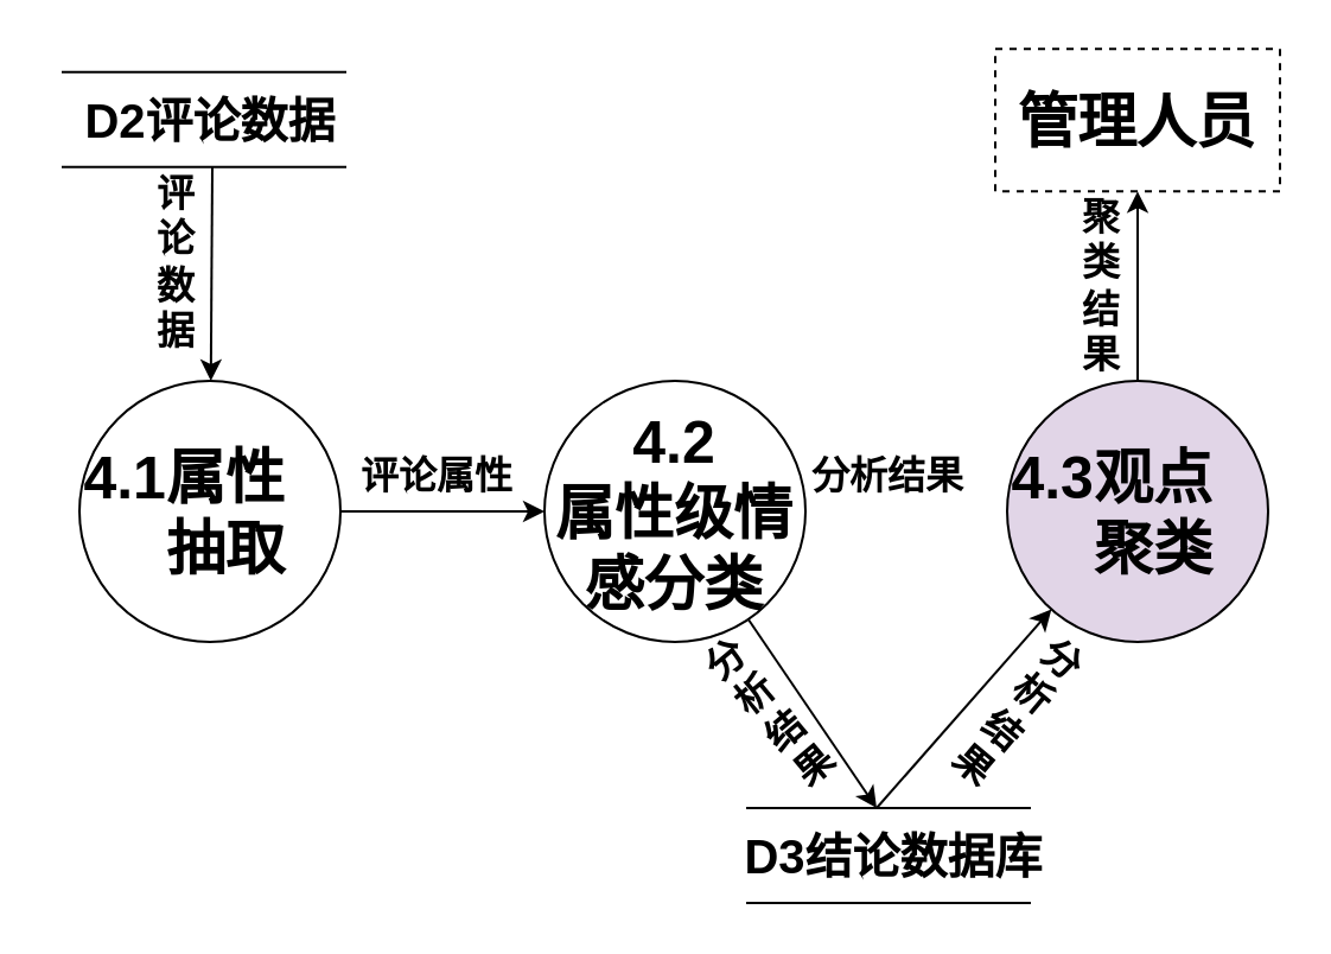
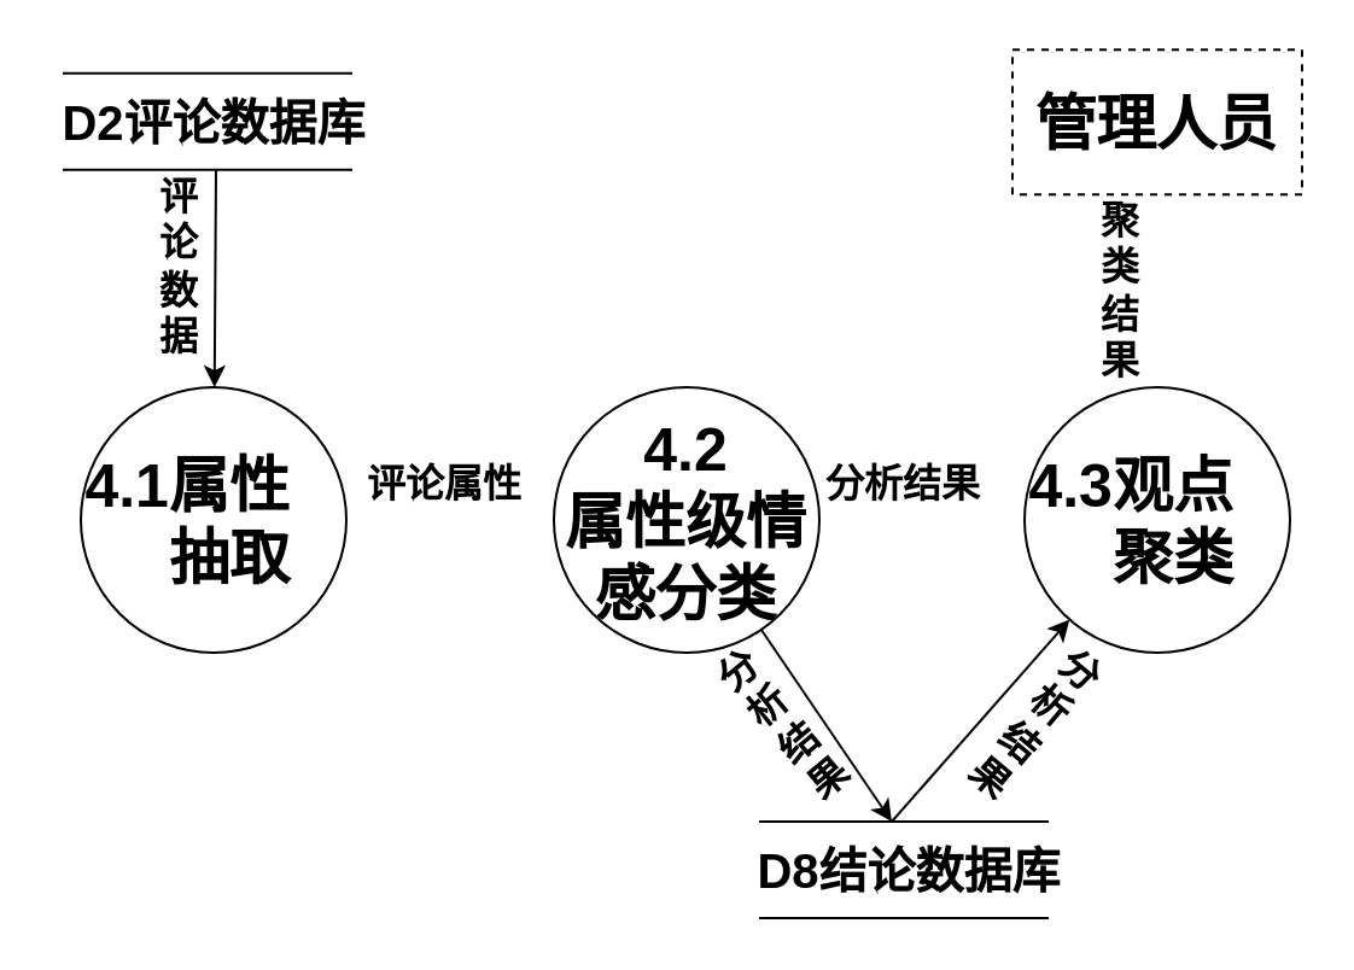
- <mxCell id="4" value="&lt;font size=&quot;1&quot;&gt;&lt;b style=&quot;font-size: 20px&quot;&gt;D2评论数据&lt;/b&gt;&lt;/font&gt;" style="text;html=1;strokeColor=none;fillColor=none;align=center;verticalAlign=middle;whiteSpace=wrap;rounded=0;" parent="1" vertex="1"><mxGeometry x="20.5" y="40.18" width="135" height="20" as="geometry" /></mxCell>
+ <mxCell id="4" value="&lt;font size=&quot;1&quot;&gt;&lt;b style=&quot;font-size: 20px&quot;&gt;D2评论数据库&lt;/b&gt;&lt;/font&gt;" style="text;html=1;strokeColor=none;fillColor=none;align=center;verticalAlign=middle;whiteSpace=wrap;rounded=0;" parent="1" vertex="1"><mxGeometry x="20.5" y="40.18" width="135" height="20" as="geometry" /></mxCell>
- <mxCell id="16" value="" style="endArrow=classic;html=1;" parent="1" source="15" target="7" edge="1"><mxGeometry width="50" height="50" relative="1" as="geometry"><mxPoint x="259" y="230" as="sourcePoint" /><mxPoint x="309" y="180" as="targetPoint" /></mxGeometry></mxCell>
- <mxCell id="13" value="" style="endArrow=classic;html=1;" parent="1" source="5" target="6" edge="1"><mxGeometry width="50" height="50" relative="1" as="geometry"><mxPoint x="119" y="230" as="sourcePoint" /><mxPoint x="169" y="180" as="targetPoint" /></mxGeometry></mxCell>
- <mxCell id="15" value="&lt;span style=&quot;font-size: 25px&quot;&gt;&lt;b&gt;4.3观点&amp;nbsp; &amp;nbsp; &amp;nbsp; 聚类&lt;br&gt;&lt;/b&gt;&lt;/span&gt;" style="ellipse;whiteSpace=wrap;html=1;aspect=fixed;fillColor=#e1d5e7;" parent="1" vertex="1"><mxGeometry x="424" y="160" width="110" height="110" as="geometry" /></mxCell>
+ <mxCell id="15" value="&lt;span style=&quot;font-size: 25px&quot;&gt;&lt;b&gt;4.3观点&amp;nbsp; &amp;nbsp; &amp;nbsp; 聚类&lt;br&gt;&lt;/b&gt;&lt;/span&gt;" style="ellipse;whiteSpace=wrap;html=1;aspect=fixed;" parent="1" vertex="1"><mxGeometry x="424" y="160" width="110" height="110" as="geometry" /></mxCell>
- <mxCell id="10" value="&lt;font size=&quot;1&quot;&gt;&lt;b style=&quot;font-size: 20px&quot;&gt;D3结论数据库&lt;/b&gt;&lt;/font&gt;" style="text;html=1;strokeColor=none;fillColor=none;align=center;verticalAlign=middle;whiteSpace=wrap;rounded=0;" parent="1" vertex="1"><mxGeometry x="309" y="350.34" width="135" height="20" as="geometry" /></mxCell>
+ <mxCell id="10" value="&lt;font size=&quot;1&quot;&gt;&lt;b style=&quot;font-size: 20px&quot;&gt;D8结论数据库&lt;/b&gt;&lt;/font&gt;" style="text;html=1;strokeColor=none;fillColor=none;align=center;verticalAlign=middle;whiteSpace=wrap;rounded=0;" parent="1" vertex="1"><mxGeometry x="309" y="350.34" width="135" height="20" as="geometry" /></mxCell>
